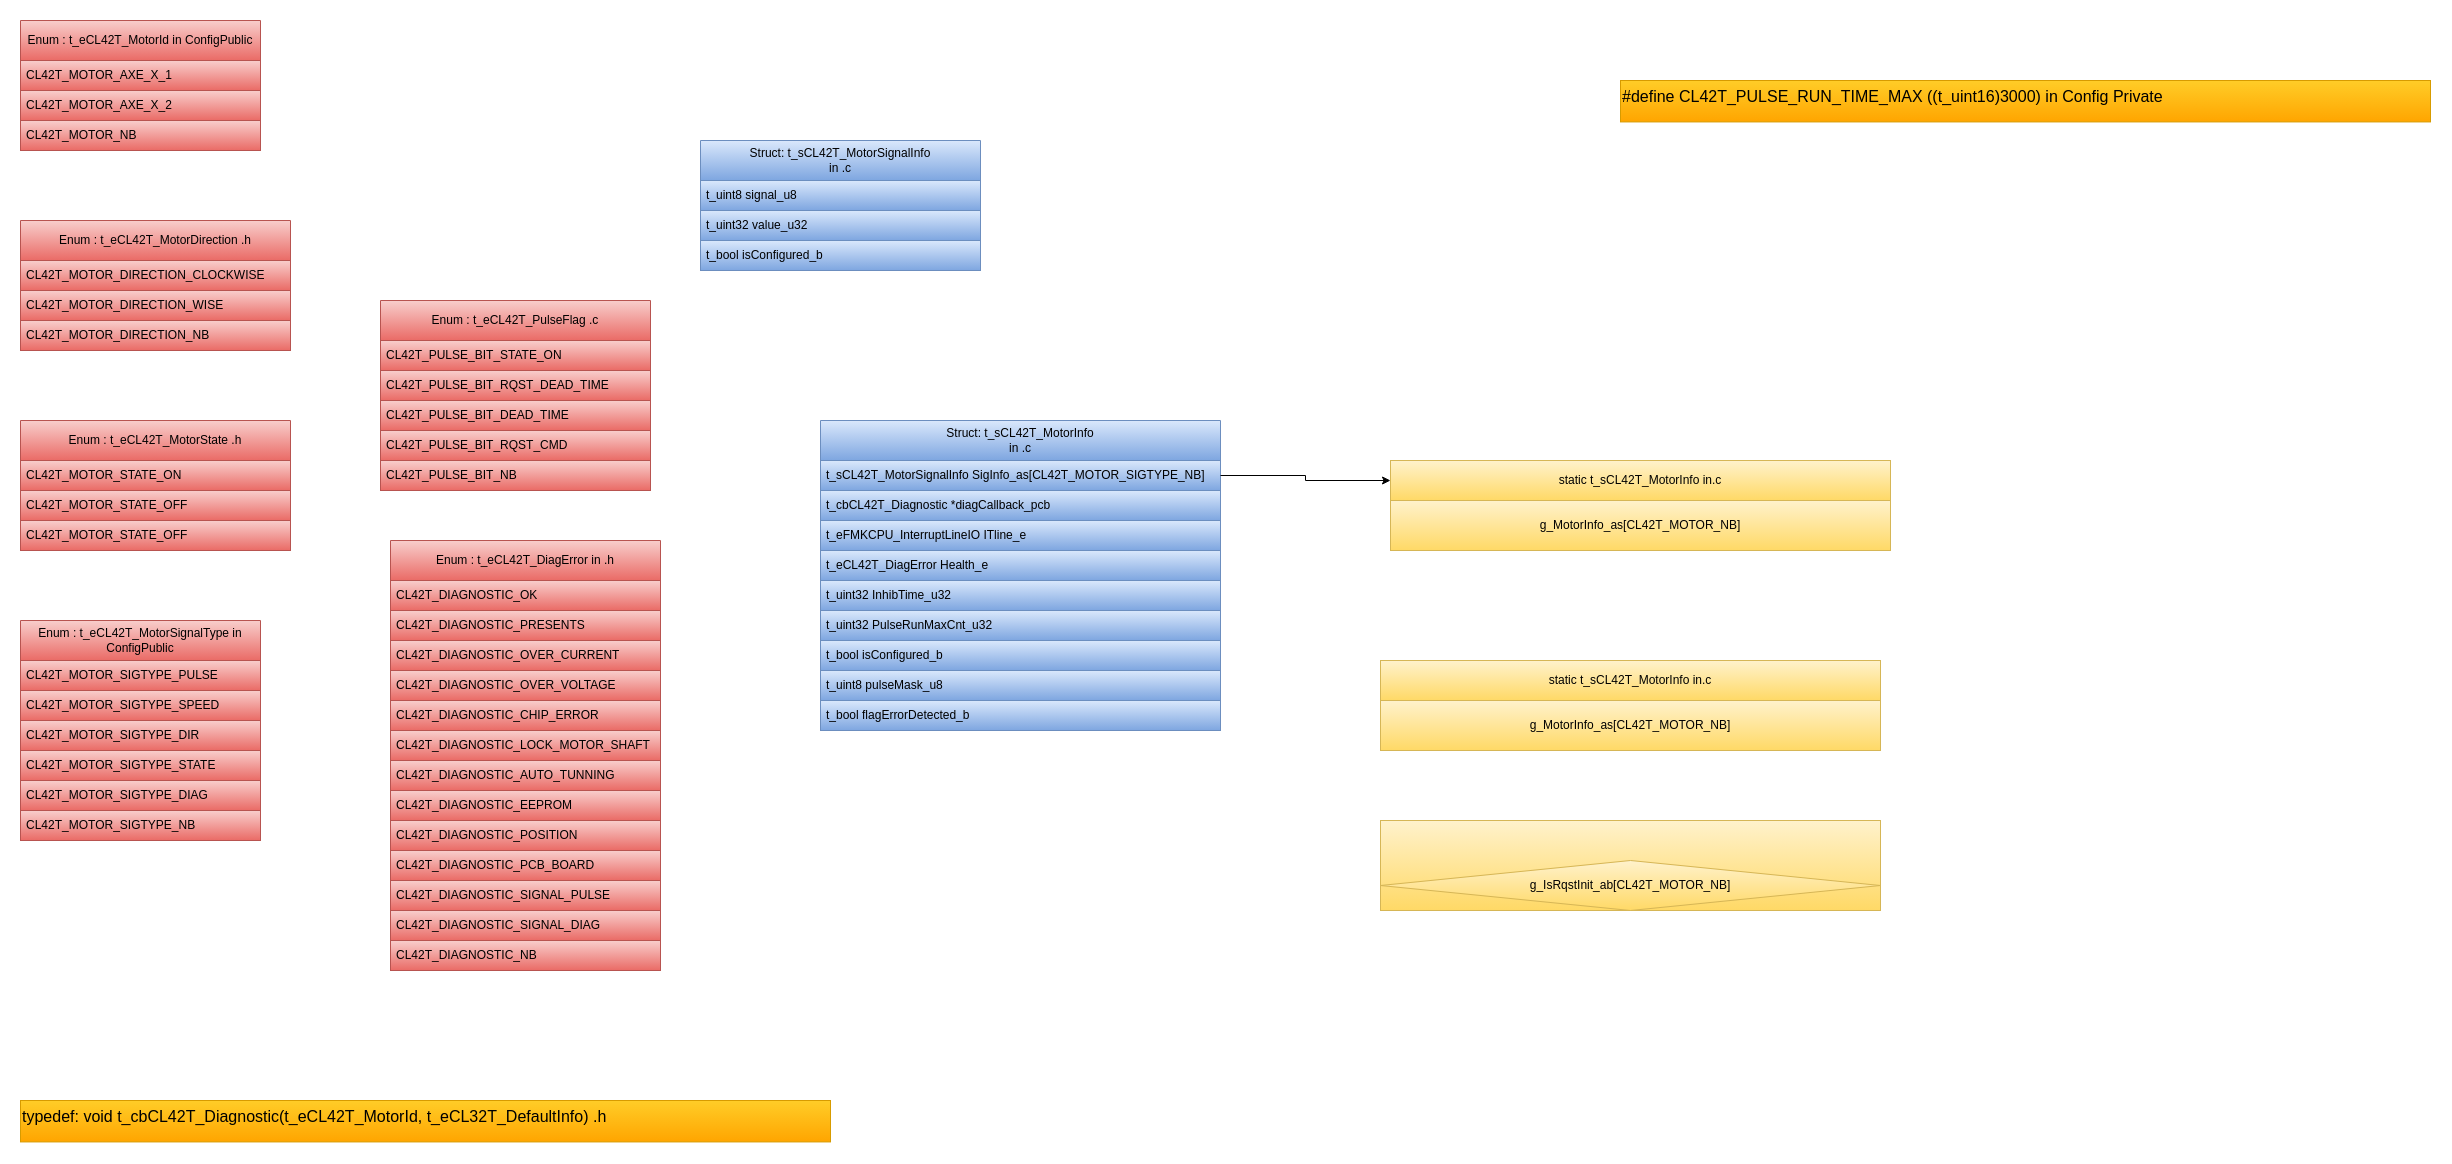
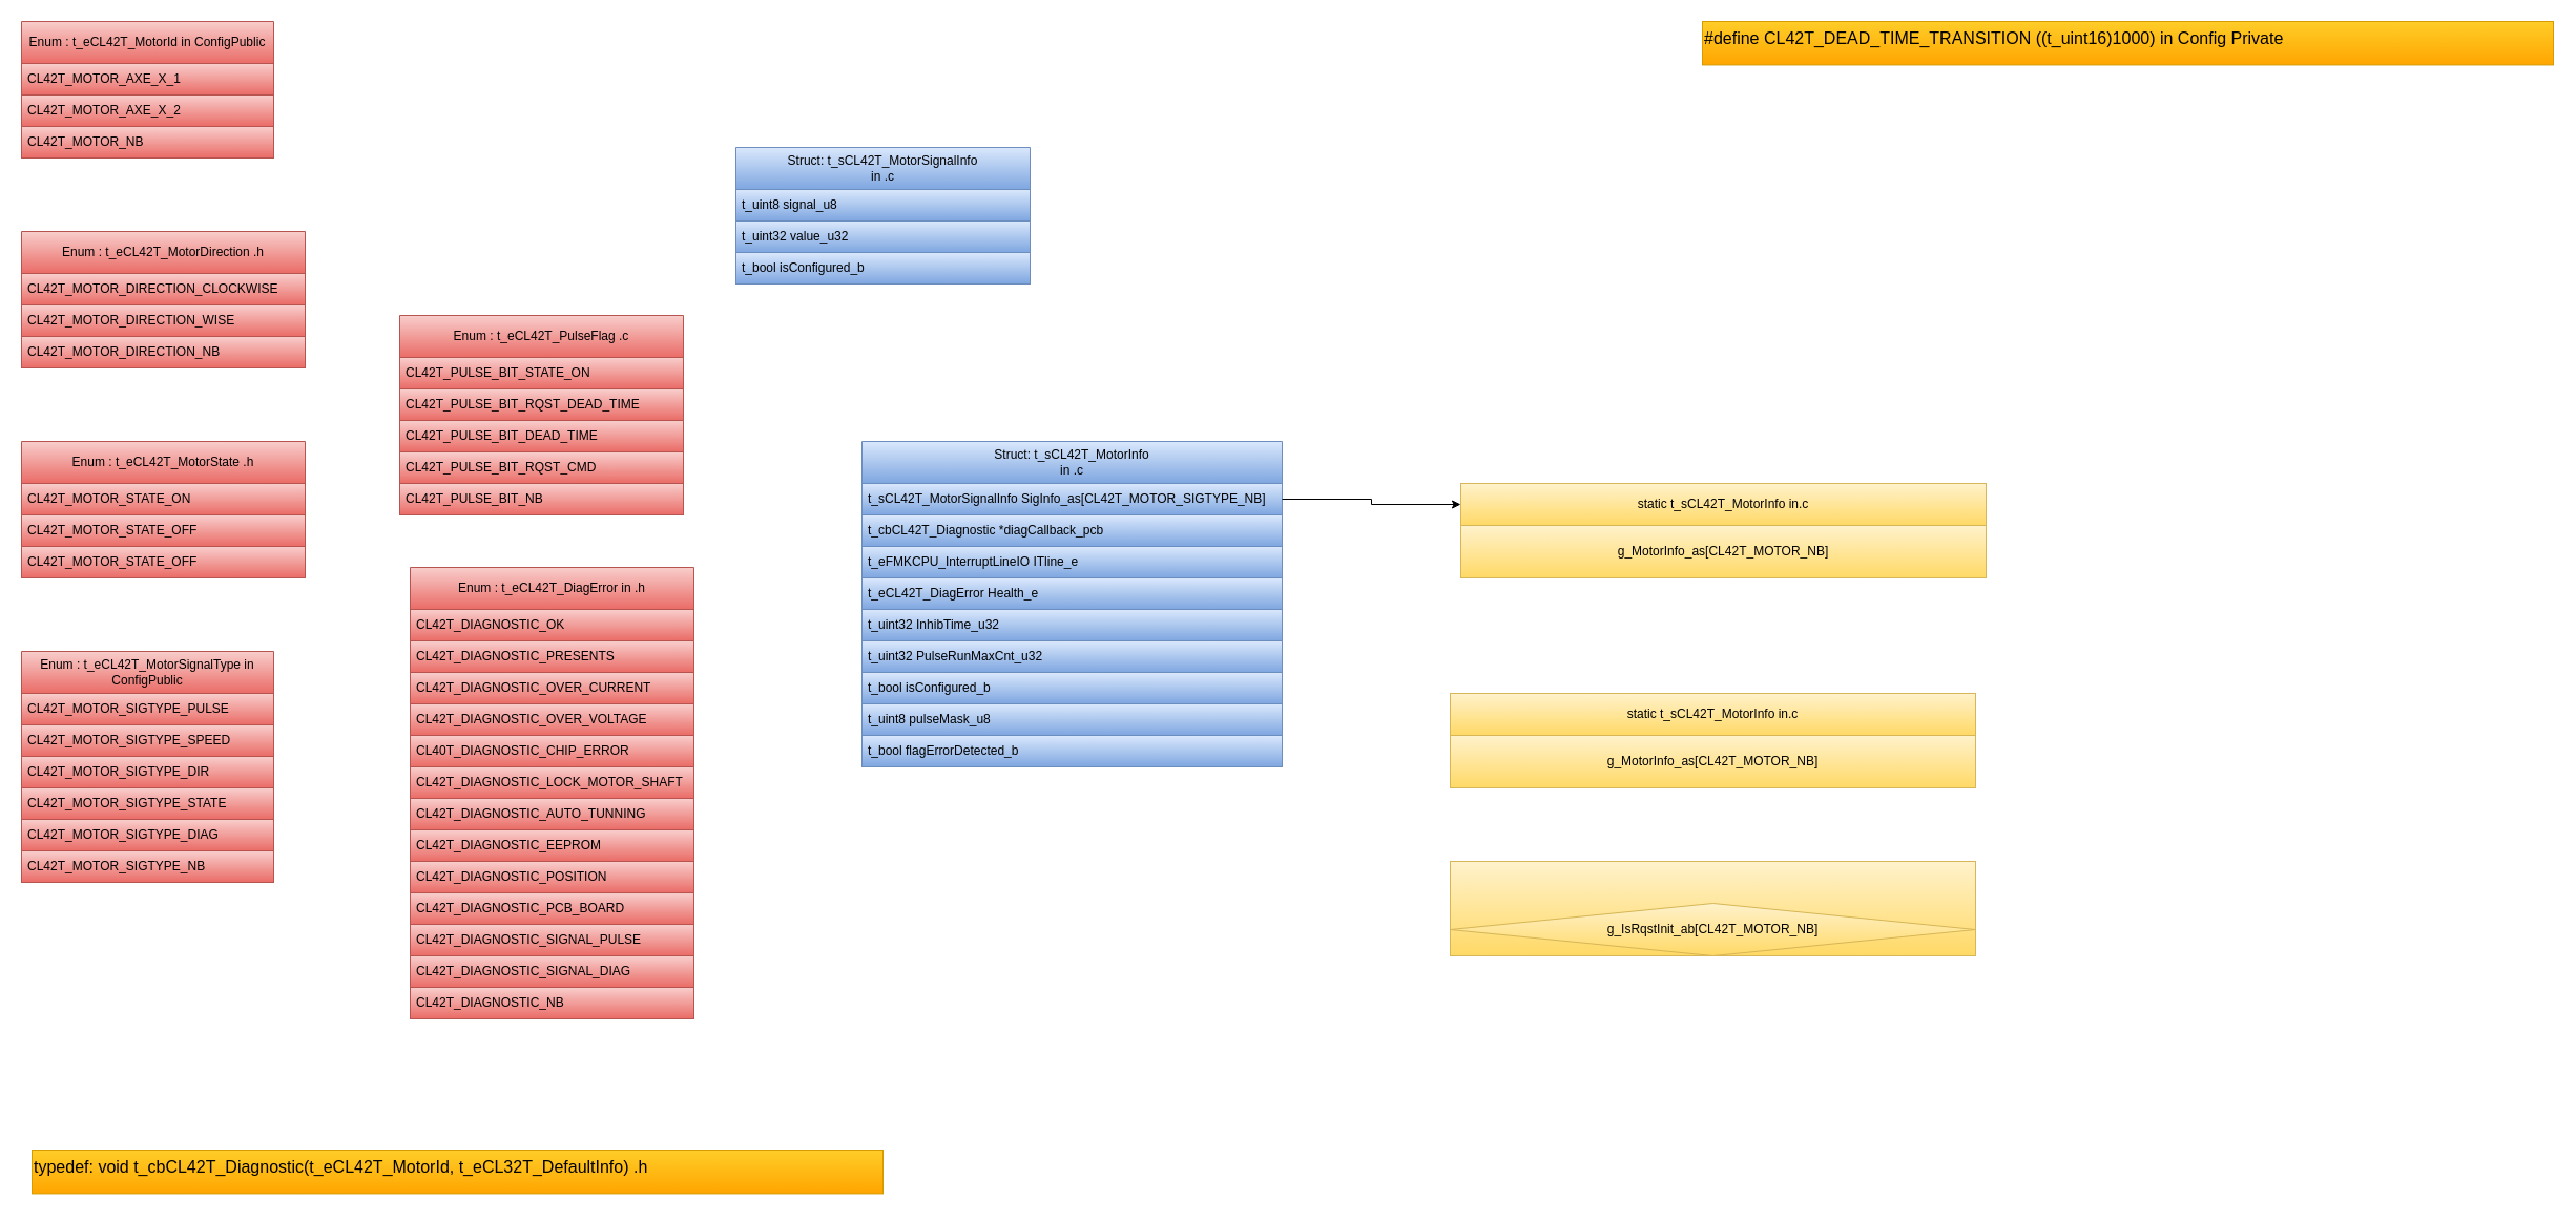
+ <mxCell id="59" value="&lt;font color=&quot;#000000&quot;&gt;&lt;span style=&quot;text-wrap: nowrap;&quot;&gt;#define CL42T_DEAD_TIME_TRANSITION ((t_uint16)1000) in Config Private&lt;/span&gt;&lt;/font&gt;" style="rounded=0;whiteSpace=wrap;html=1;verticalAlign=top;fillColor=#ffcd28;gradientColor=#ffa500;strokeColor=#d79b00;fontSize=16;align=left;" parent="1" vertex="1"><mxGeometry y="20" width="810" height="41.43" as="geometry" x="1620" /></mxCell>
- <mxCell id="69" value="&lt;div style=&quot;text-align: center;&quot;&gt;&lt;font style=&quot;background-color: initial;&quot;&gt;&lt;span style=&quot;color: rgb(0, 0, 0); text-wrap: nowrap;&quot;&gt;#define CL42T_PULSE_RUN_TIME_MAX&amp;nbsp;&lt;/span&gt;&lt;/font&gt;&lt;font style=&quot;background-color: initial;&quot; color=&quot;#000000&quot;&gt;&lt;span style=&quot;text-wrap: nowrap;&quot;&gt;((t_uint16)3000) in Config Private&lt;/span&gt;&lt;/font&gt;&lt;/div&gt;" style="rounded=0;whiteSpace=wrap;html=1;verticalAlign=top;fillColor=#ffcd28;gradientColor=#ffa500;strokeColor=#d79b00;fontSize=16;align=left;" parent="1" vertex="1"><mxGeometry y="80" width="810" height="41.43" as="geometry" x="1620" /></mxCell>
- <mxCell id="31" value="CL42T_DIAGNOSTIC_CHIP_ERROR" style="text;strokeColor=#b85450;fillColor=#f8cecc;align=left;verticalAlign=middle;spacingLeft=4;spacingRight=4;overflow=hidden;points=[[0,0.5],[1,0.5]];portConstraint=eastwest;rotatable=0;whiteSpace=wrap;html=1;gradientColor=#ea6b66;fontColor=#000000;" parent="26" vertex="1"><mxGeometry y="160" width="270" height="30" as="geometry" /></mxCell>
+ <mxCell id="31" value="CL40T_DIAGNOSTIC_CHIP_ERROR" style="text;strokeColor=#b85450;fillColor=#f8cecc;align=left;verticalAlign=middle;spacingLeft=4;spacingRight=4;overflow=hidden;points=[[0,0.5],[1,0.5]];portConstraint=eastwest;rotatable=0;whiteSpace=wrap;html=1;gradientColor=#ea6b66;fontColor=#000000;" parent="26" vertex="1"><mxGeometry y="160" width="270" height="30" as="geometry" /></mxCell>
- <mxCell id="25" value="&lt;span style=&quot;color: rgb(0, 0, 0); text-wrap: nowrap;&quot;&gt;typedef: void&amp;nbsp;&lt;/span&gt;&lt;span style=&quot;color: rgb(0, 0, 0); text-wrap: nowrap;&quot;&gt;t_cbCL42T_Diagnostic(t_eCL42T_MotorId, t_eCL32T_DefaultInfo) .h&lt;/span&gt;" style="rounded=0;whiteSpace=wrap;html=1;verticalAlign=top;fillColor=#ffcd28;gradientColor=#ffa500;strokeColor=#d79b00;fontSize=16;align=left;" parent="1" vertex="1"><mxGeometry x="20" y="1100" width="810" height="41.43" as="geometry" /></mxCell>
+ <mxCell id="25" value="&lt;span style=&quot;color: rgb(0, 0, 0); text-wrap: nowrap;&quot;&gt;typedef: void&amp;nbsp;&lt;/span&gt;&lt;span style=&quot;color: rgb(0, 0, 0); text-wrap: nowrap;&quot;&gt;t_cbCL42T_Diagnostic(t_eCL42T_MotorId, t_eCL32T_DefaultInfo) .h&lt;/span&gt;" style="rounded=0;whiteSpace=wrap;html=1;verticalAlign=top;fillColor=#ffcd28;gradientColor=#ffa500;strokeColor=#d79b00;fontSize=16;align=left;" parent="1" vertex="1"><mxGeometry x="30" y="1095" width="810" height="41.43" as="geometry" /></mxCell>
